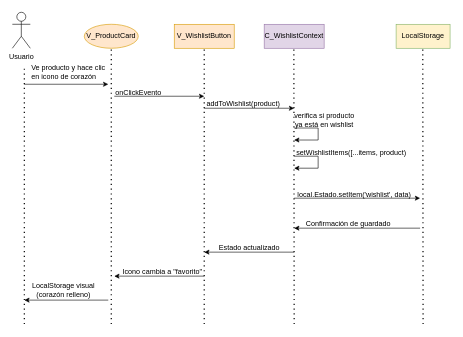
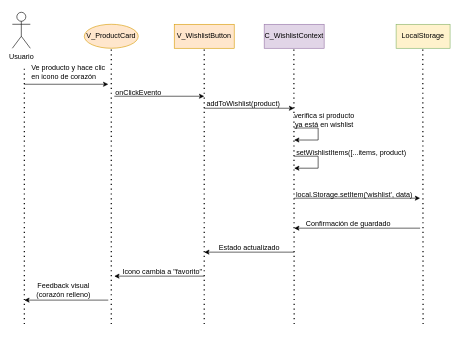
- <mxCell id="23" value="local.Estado.setItem('wishlist', data)" style="text;html=1;align=center;verticalAlign=middle;resizable=0;points=[];autosize=1;strokeColor=none;fillColor=none;" vertex="1" parent="1"><mxGeometry x="480" y="310" width="220" height="30" as="geometry" /></mxCell>
+ <mxCell id="23" value="local.Storage.setItem('wishlist', data)" style="text;html=1;align=center;verticalAlign=middle;resizable=0;points=[];autosize=1;strokeColor=none;fillColor=none;" vertex="1" parent="1"><mxGeometry x="480" y="310" width="220" height="30" as="geometry" /></mxCell>
- <mxCell id="31" value="LocalStorage visual&lt;div&gt;(corazón relleno)&lt;/div&gt;" style="text;html=1;align=center;verticalAlign=middle;resizable=0;points=[];autosize=1;strokeColor=none;fillColor=none;" vertex="1" parent="1"><mxGeometry x="50" y="463" width="110" height="40" as="geometry" /></mxCell>
+ <mxCell id="31" value="Feedback visual&lt;div&gt;(corazón relleno)&lt;/div&gt;" style="text;html=1;align=center;verticalAlign=middle;resizable=0;points=[];autosize=1;strokeColor=none;fillColor=none;" vertex="1" parent="1"><mxGeometry x="50" y="463" width="110" height="40" as="geometry" /></mxCell>
